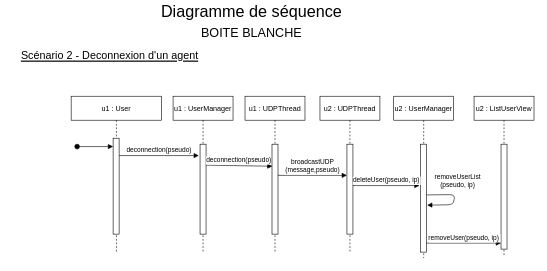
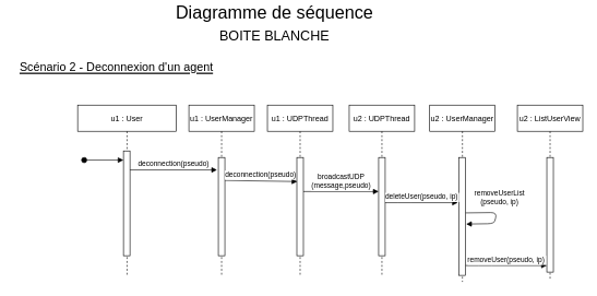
- <mxCell id="12" value="&lt;u&gt;&lt;font style=&quot;font-size: 18px;&quot;&gt;Scénario 2 - Deconnexion d'un agent&lt;br&gt;&lt;/font&gt;&lt;/u&gt;" style="text;html=1;align=center;verticalAlign=middle;resizable=0;points=[];autosize=1;strokeColor=none;fillColor=none;fontSize=21;" parent="1" vertex="1"><mxGeometry x="25" y="72" width="314" height="37" as="geometry" /></mxCell>
+ <mxCell id="12" value="&lt;u&gt;&lt;font style=&quot;font-size: 18px;&quot;&gt;Scénario 2 - Deconnexion d'un agent&lt;br&gt;&lt;/font&gt;&lt;/u&gt;" style="text;html=1;align=center;verticalAlign=middle;resizable=0;points=[];autosize=1;strokeColor=none;fillColor=none;fontSize=21;" parent="1" vertex="1"><mxGeometry x="20" y="82" width="314" height="37" as="geometry" /></mxCell>
